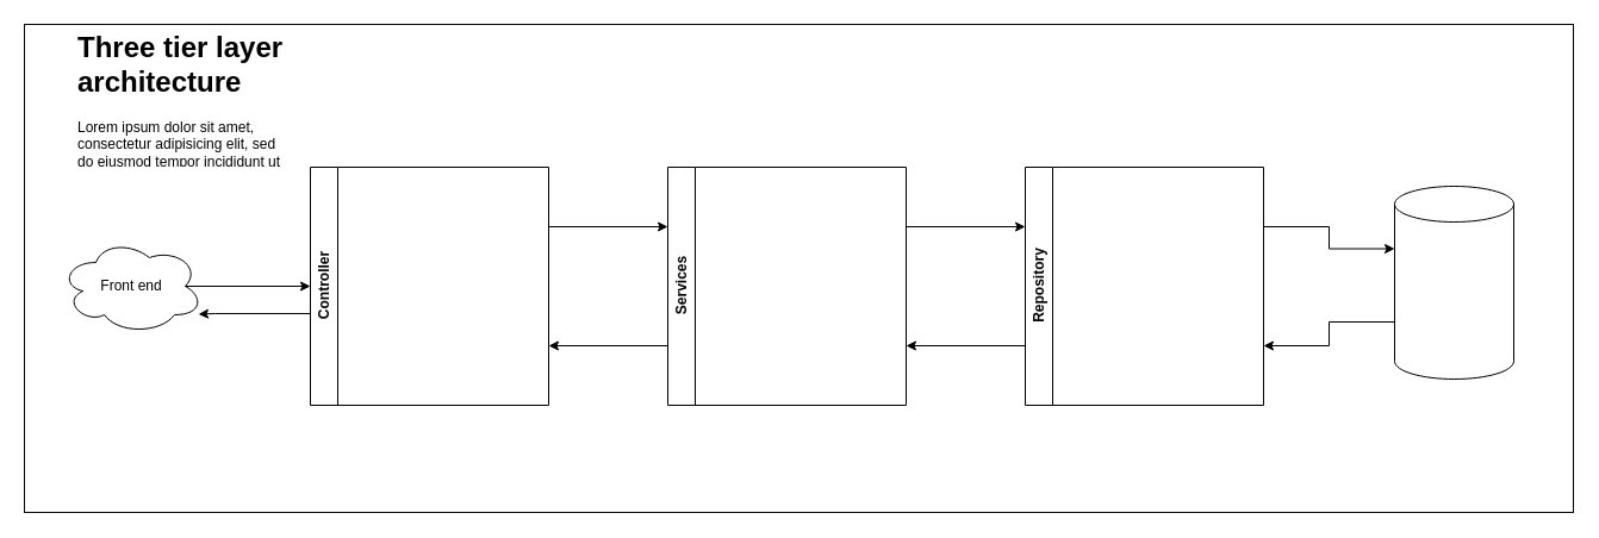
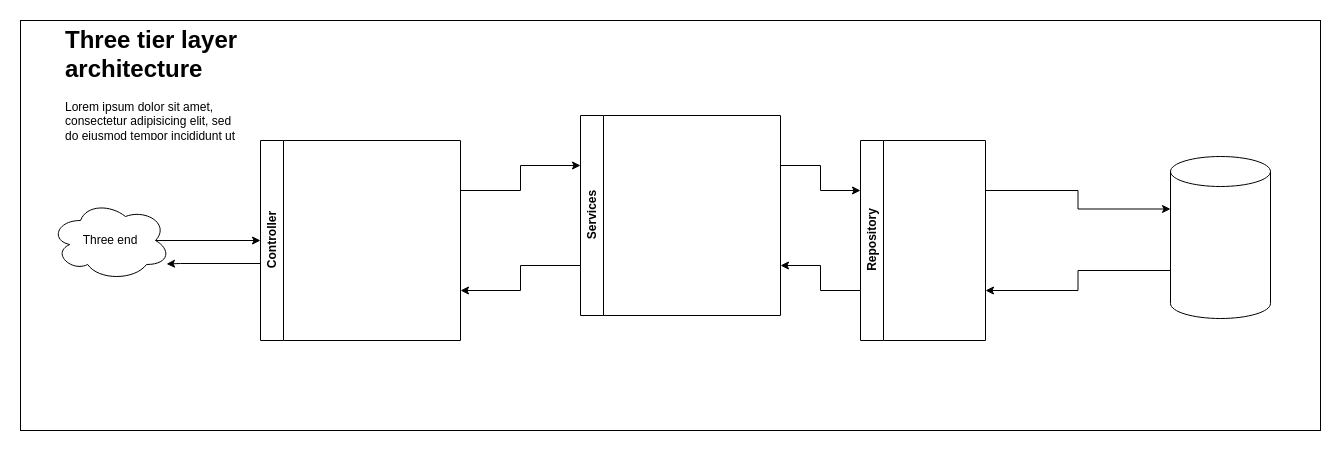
- <mxCell id="15" value="Front end" style="ellipse;shape=cloud;whiteSpace=wrap;html=1;" vertex="1" parent="1"><mxGeometry x="50" y="200" width="120" height="80" as="geometry" /></mxCell>
+ <mxCell id="15" value="Three end" style="ellipse;shape=cloud;whiteSpace=wrap;html=1;" vertex="1" parent="1"><mxGeometry x="50" y="200" width="120" height="80" as="geometry" /></mxCell>
- <mxCell id="7" value="Services" style="swimlane;horizontal=0;whiteSpace=wrap;html=1;" vertex="1" parent="1"><mxGeometry x="560" y="140" width="200" height="200" as="geometry"><mxRectangle x="400" y="80" width="40" height="150" as="alternateBounds" /></mxGeometry></mxCell>
+ <mxCell id="7" value="Services" style="swimlane;horizontal=0;whiteSpace=wrap;html=1;" vertex="1" parent="1"><mxGeometry x="580" y="115" width="200" height="200" as="geometry"><mxRectangle x="400" y="80" width="40" height="150" as="alternateBounds" /></mxGeometry></mxCell>
- <mxCell id="9" value="Repository" style="swimlane;horizontal=0;whiteSpace=wrap;html=1;" vertex="1" parent="1"><mxGeometry x="860" y="140" width="200" height="200" as="geometry"><mxRectangle x="700" y="80" width="40" height="150" as="alternateBounds" /></mxGeometry></mxCell>
+ <mxCell id="9" value="Repository" style="swimlane;horizontal=0;whiteSpace=wrap;html=1;" vertex="1" parent="1"><mxGeometry x="860" y="140" width="125" height="200" as="geometry"><mxRectangle x="700" y="80" width="40" height="150" as="alternateBounds" /></mxGeometry></mxCell>
